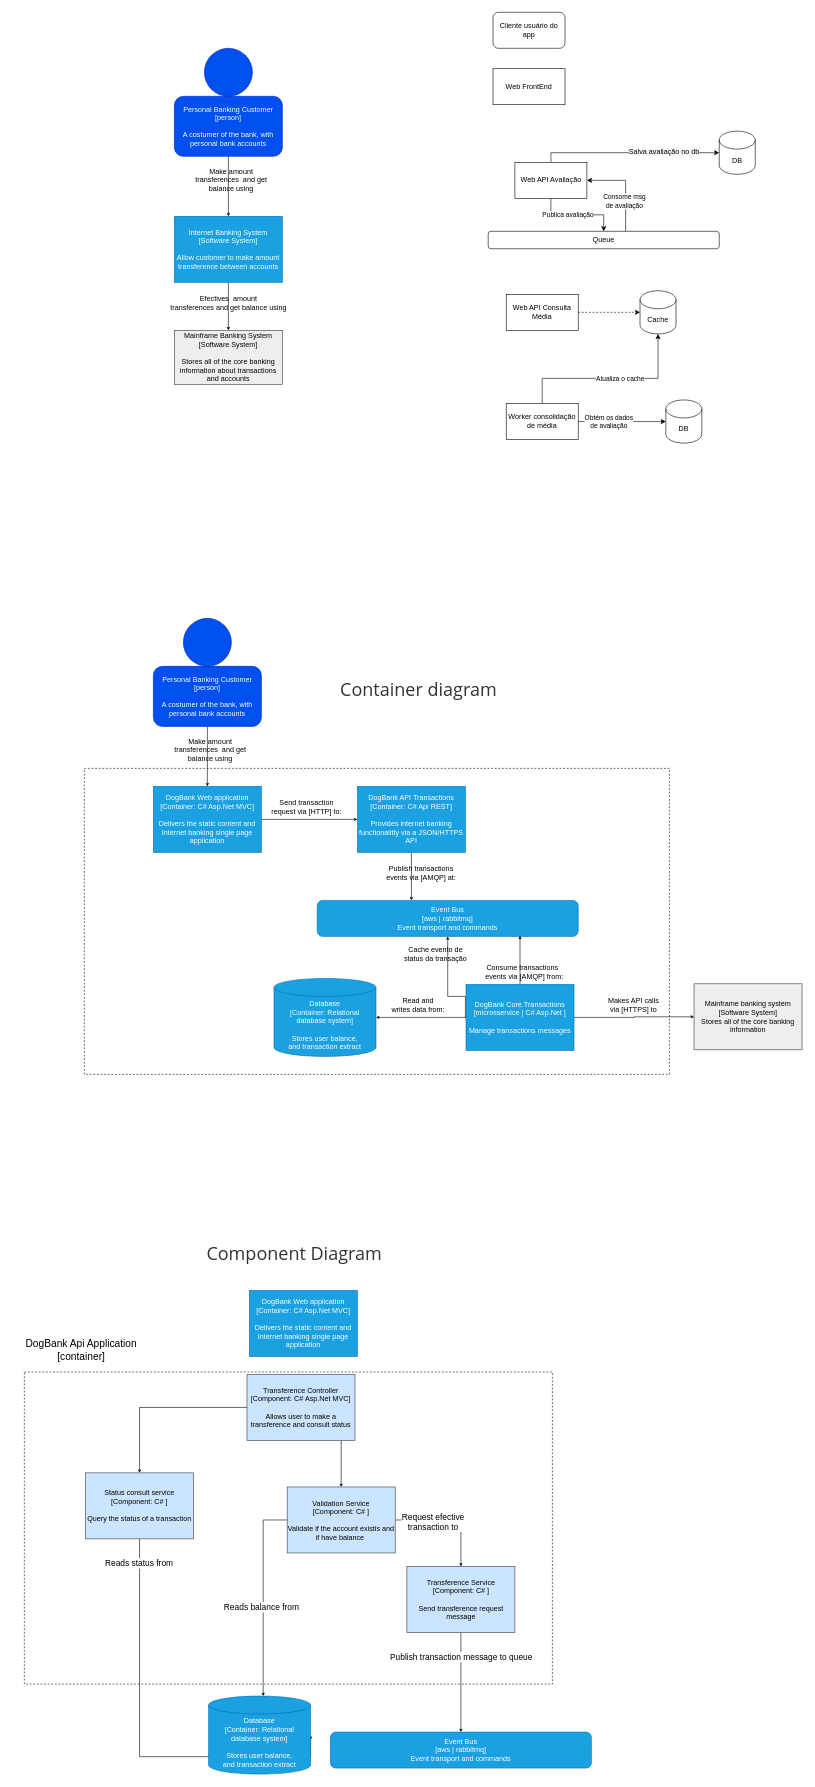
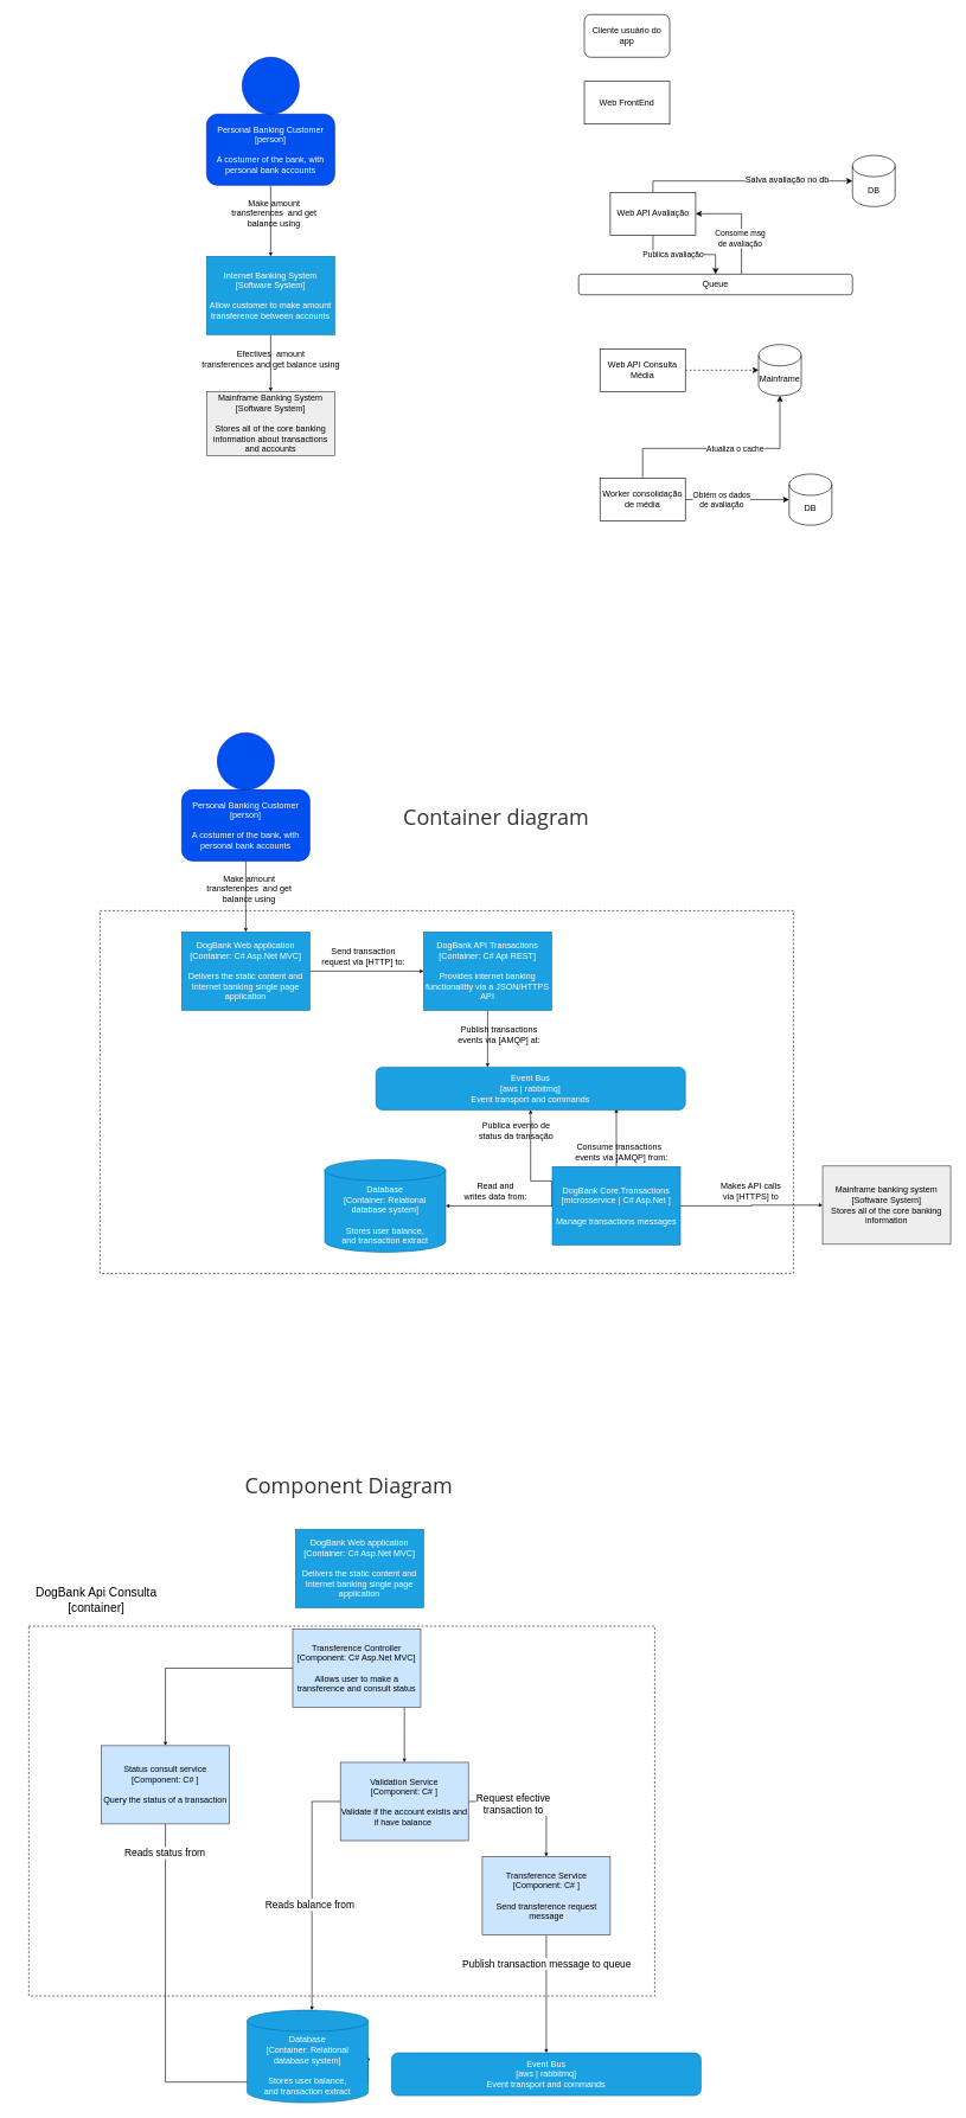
- <mxCell id="67" value="Cache" style="shape=cylinder3;whiteSpace=wrap;html=1;boundedLbl=1;backgroundOutline=1;size=15;" vertex="1" parent="1"><mxGeometry x="1066" y="484" width="60" height="72" as="geometry" /></mxCell>
+ <mxCell id="67" value="Mainframe" style="shape=cylinder3;whiteSpace=wrap;html=1;boundedLbl=1;backgroundOutline=1;size=15;" vertex="1" parent="1"><mxGeometry x="1066" y="484" width="60" height="72" as="geometry" /></mxCell>
- <mxCell id="33" value="Cache evento de &lt;br&gt;status da transação" style="text;html=1;align=center;verticalAlign=middle;resizable=0;points=[];autosize=1;strokeColor=none;" parent="1" vertex="1"><mxGeometry x="665" y="1575" width="120" height="30" as="geometry" /></mxCell>
+ <mxCell id="33" value="Publica evento de &lt;br&gt;status da transação" style="text;html=1;align=center;verticalAlign=middle;resizable=0;points=[];autosize=1;strokeColor=none;" parent="1" vertex="1"><mxGeometry x="665" y="1575" width="120" height="30" as="geometry" /></mxCell>
- <mxCell id="51" value="DogBank Api Application [container]" style="text;html=1;strokeColor=none;fillColor=none;align=center;verticalAlign=middle;whiteSpace=wrap;rounded=0;dashed=1;fontSize=17;" parent="1" vertex="1"><mxGeometry x="20" y="2240" width="230" height="20" as="geometry" /></mxCell>
+ <mxCell id="51" value="DogBank Api Consulta [container]" style="text;html=1;strokeColor=none;fillColor=none;align=center;verticalAlign=middle;whiteSpace=wrap;rounded=0;dashed=1;fontSize=17;" parent="1" vertex="1"><mxGeometry x="20" y="2240" width="230" height="20" as="geometry" /></mxCell>
